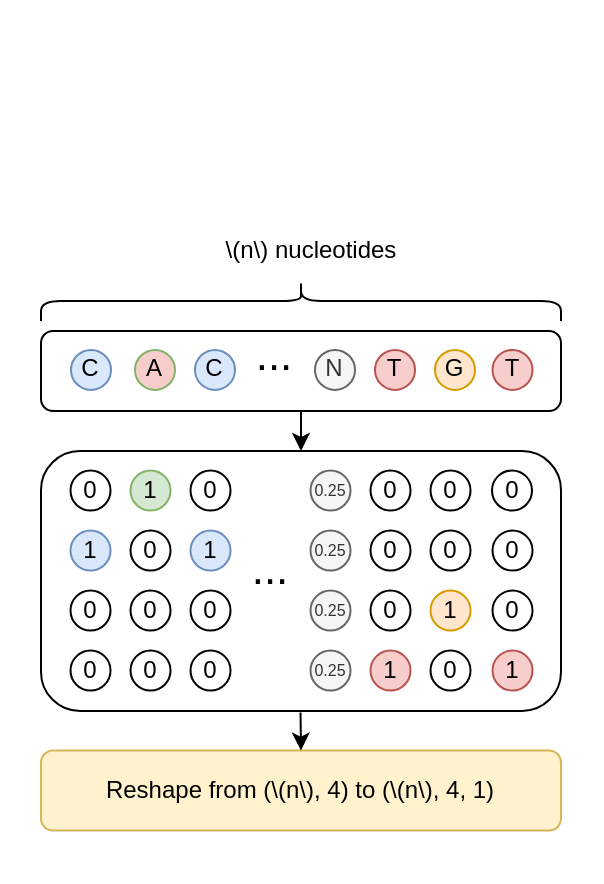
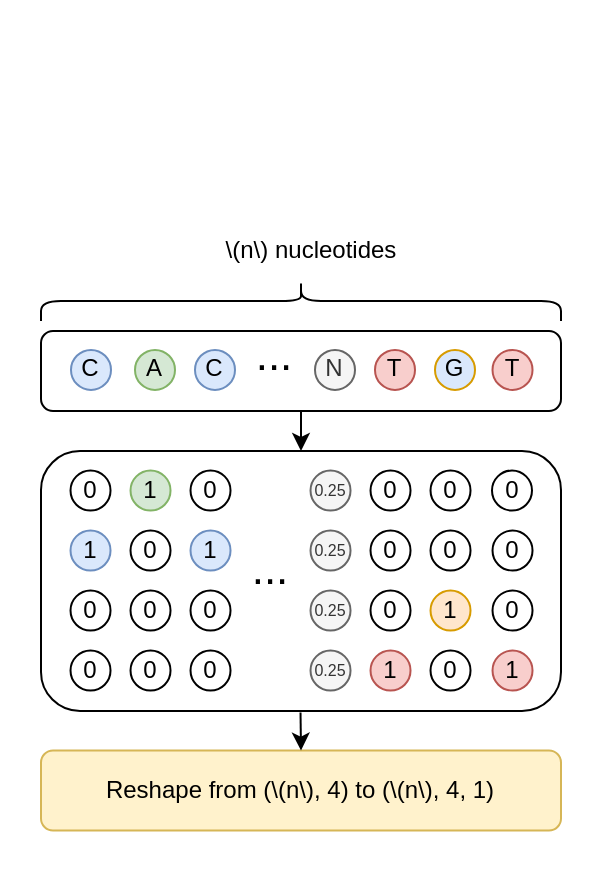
- <mxCell id="6" value="A" style="ellipse;whiteSpace=wrap;html=1;aspect=fixed;fillColor=#f8cecc;strokeColor=#82b366;" parent="1" vertex="1"><mxGeometry x="67" y="174.45" width="20" height="20" as="geometry" /></mxCell>
+ <mxCell id="6" value="A" style="ellipse;whiteSpace=wrap;html=1;aspect=fixed;fillColor=#d5e8d4;strokeColor=#82b366;" parent="1" vertex="1"><mxGeometry x="67" y="174.45" width="20" height="20" as="geometry" /></mxCell>
- <mxCell id="10" value="G" style="ellipse;whiteSpace=wrap;html=1;aspect=fixed;fillColor=#ffe6cc;strokeColor=#d79b00;" parent="1" vertex="1"><mxGeometry x="217" y="174.45" width="20" height="20" as="geometry" /></mxCell>
+ <mxCell id="10" value="G" style="ellipse;whiteSpace=wrap;html=1;aspect=fixed;fillColor=#dae8fc;strokeColor=#d79b00;" parent="1" vertex="1"><mxGeometry x="217" y="174.45" width="20" height="20" as="geometry" /></mxCell>
